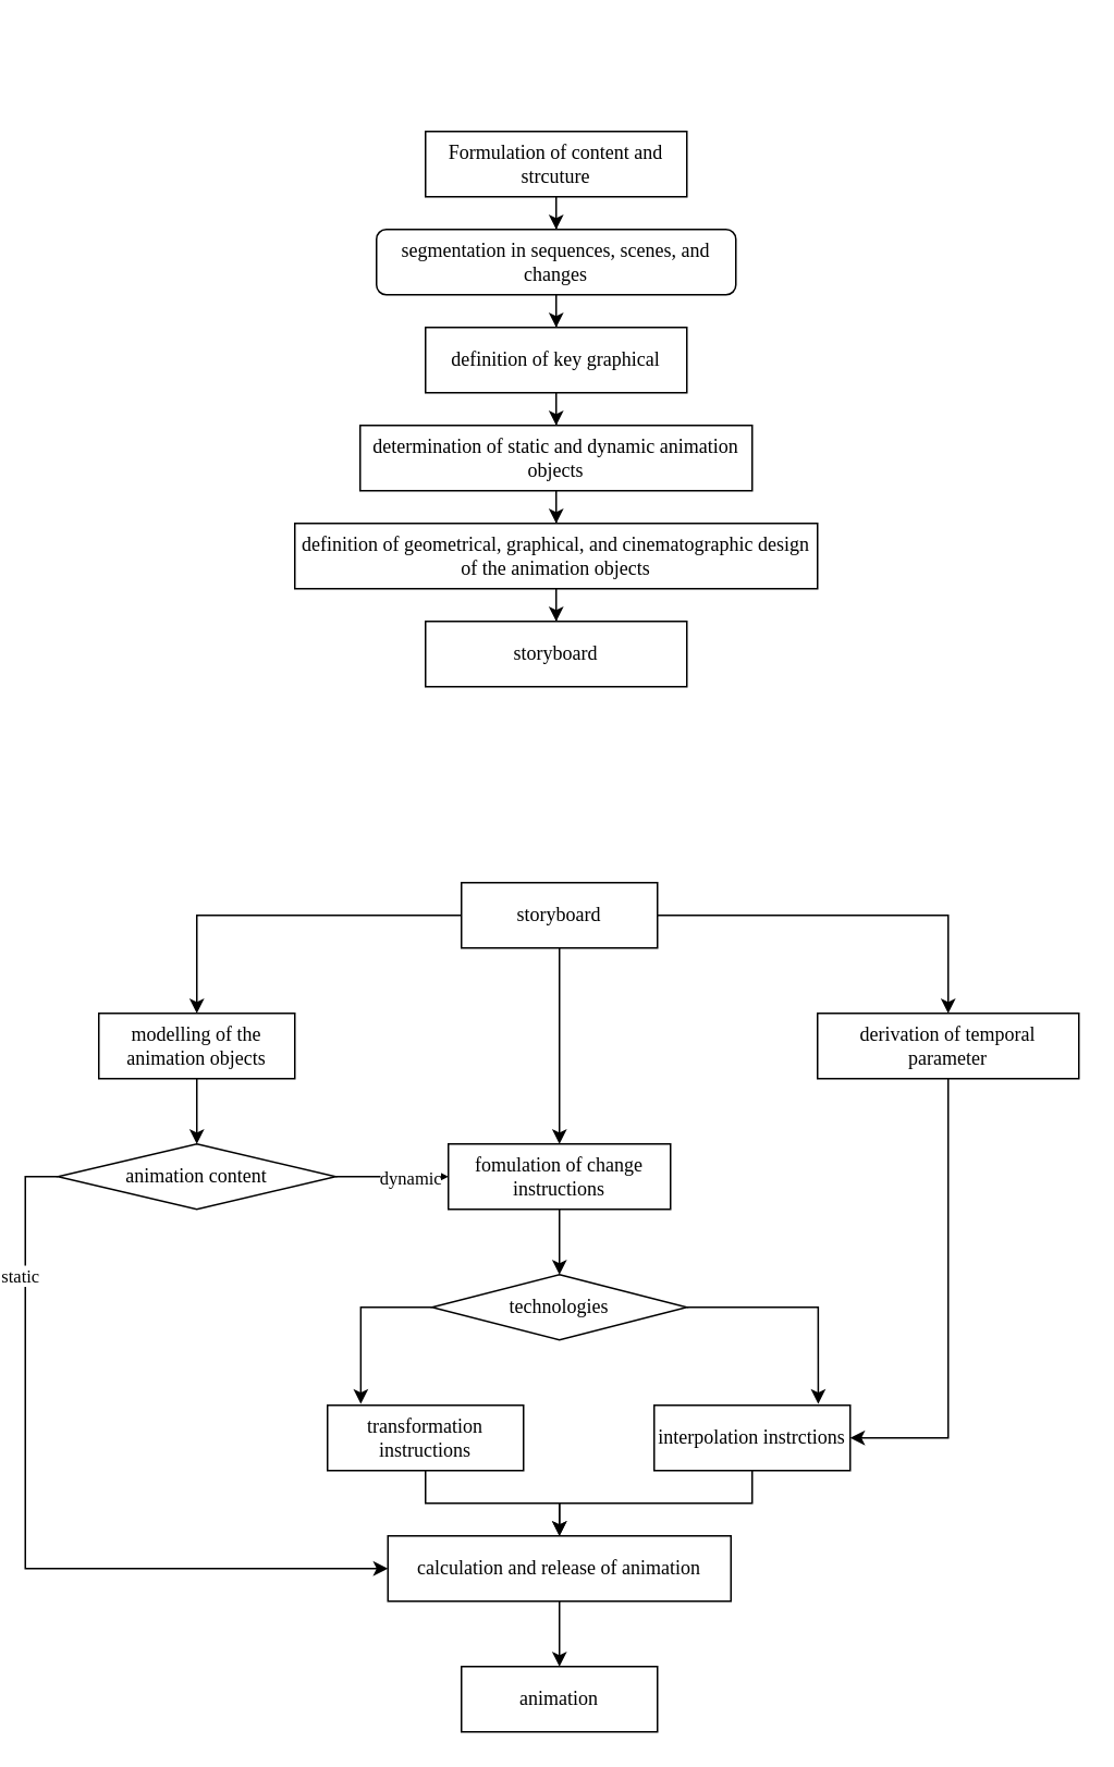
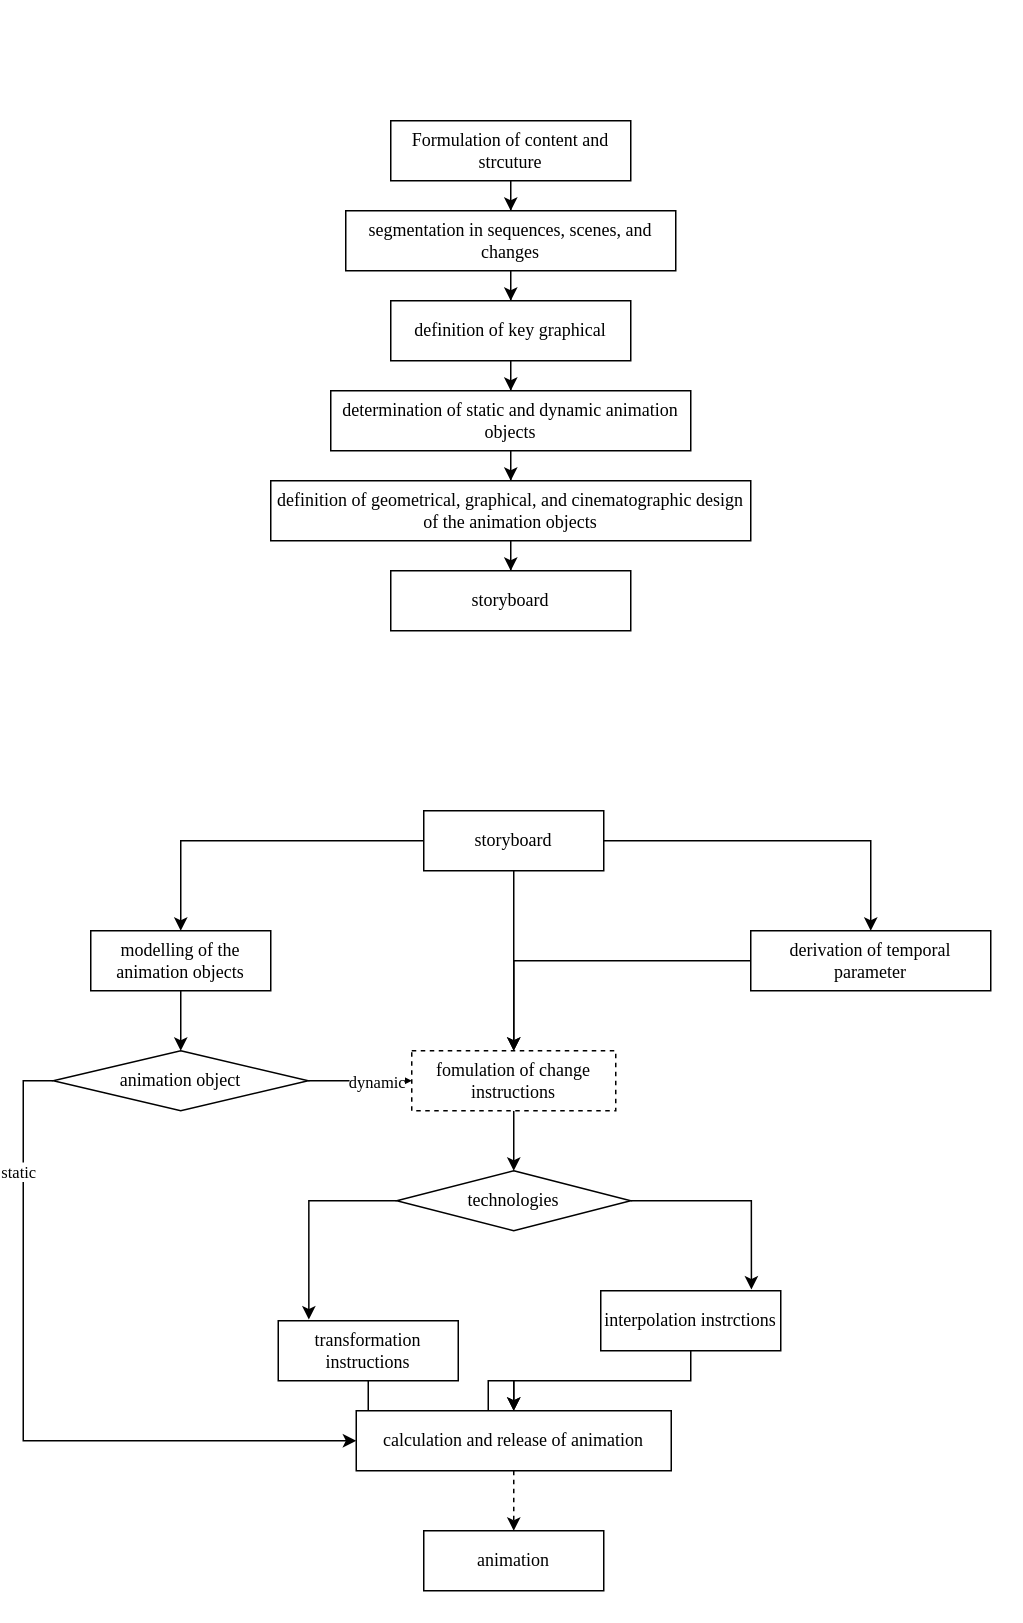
- <mxCell id="4" value="segmentation in sequences, scenes, and changes" style="whiteSpace=wrap;html=1;fontFamily=Verdana;rounded=1;" parent="2" vertex="1"><mxGeometry x="50" y="120" width="220" height="40" as="geometry" /></mxCell>
+ <mxCell id="4" value="segmentation in sequences, scenes, and changes" style="rounded=0;whiteSpace=wrap;html=1;fontFamily=Verdana;" parent="2" vertex="1"><mxGeometry x="50" y="120" width="220" height="40" as="geometry" /></mxCell>
- <mxCell id="28" value="animation content" style="rhombus;whiteSpace=wrap;html=1;fontFamily=Verdana;" vertex="1" parent="1"><mxGeometry x="20" y="700" width="170" height="40" as="geometry" /></mxCell>
+ <mxCell id="28" value="animation object" style="rhombus;whiteSpace=wrap;html=1;fontFamily=Verdana;" vertex="1" parent="1"><mxGeometry x="20" y="700" width="170" height="40" as="geometry" /></mxCell>
- <mxCell id="23" value="fomulation of change instructions" style="rounded=0;whiteSpace=wrap;html=1;fontFamily=Verdana;" vertex="1" parent="1"><mxGeometry x="259" y="700" width="136" height="40" as="geometry" /></mxCell>
+ <mxCell id="23" value="fomulation of change instructions" style="rounded=0;whiteSpace=wrap;html=1;fontFamily=Verdana;dashed=1;" vertex="1" parent="1"><mxGeometry x="259" y="700" width="136" height="40" as="geometry" /></mxCell>
- <mxCell id="20" style="edgeStyle=orthogonalEdgeStyle;rounded=0;orthogonalLoop=1;jettySize=auto;html=1;entryX=1;entryY=0.5;entryDx=0;entryDy=0;fontFamily=Verdana;" edge="1" parent="1" source="21" target="35"><mxGeometry relative="1" as="geometry" /></mxCell>
+ <mxCell id="20" style="edgeStyle=orthogonalEdgeStyle;rounded=0;orthogonalLoop=1;jettySize=auto;html=1;fontFamily=Verdana;" edge="1" parent="1" source="21" target="23"><mxGeometry relative="1" as="geometry" /></mxCell>
- <mxCell id="33" value="transformation instructions" style="rounded=0;whiteSpace=wrap;html=1;fontFamily=Verdana;" vertex="1" parent="1"><mxGeometry x="185" y="860" width="120" height="40" as="geometry" /></mxCell>
+ <mxCell id="33" value="transformation instructions" style="rounded=0;whiteSpace=wrap;html=1;fontFamily=Verdana;" vertex="1" parent="1"><mxGeometry x="170" y="880" width="120" height="40" as="geometry" /></mxCell>
- <mxCell id="36" style="edgeStyle=orthogonalEdgeStyle;rounded=0;orthogonalLoop=1;jettySize=auto;html=1;exitX=0.5;exitY=1;exitDx=0;exitDy=0;entryX=0.5;entryY=0;entryDx=0;entryDy=0;fontFamily=Verdana;" edge="1" parent="1" source="37" target="38"><mxGeometry relative="1" as="geometry" /></mxCell>
+ <mxCell id="36" style="edgeStyle=orthogonalEdgeStyle;rounded=0;orthogonalLoop=1;jettySize=auto;html=1;exitX=0.5;exitY=1;exitDx=0;exitDy=0;entryX=0.5;entryY=0;entryDx=0;entryDy=0;fontFamily=Verdana;dashed=1;" edge="1" parent="1" source="37" target="38"><mxGeometry relative="1" as="geometry" /></mxCell>
